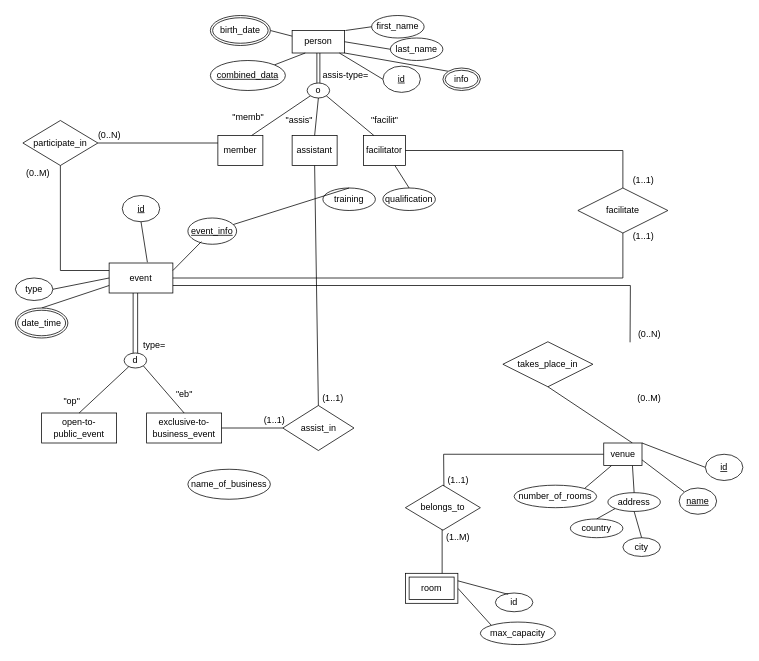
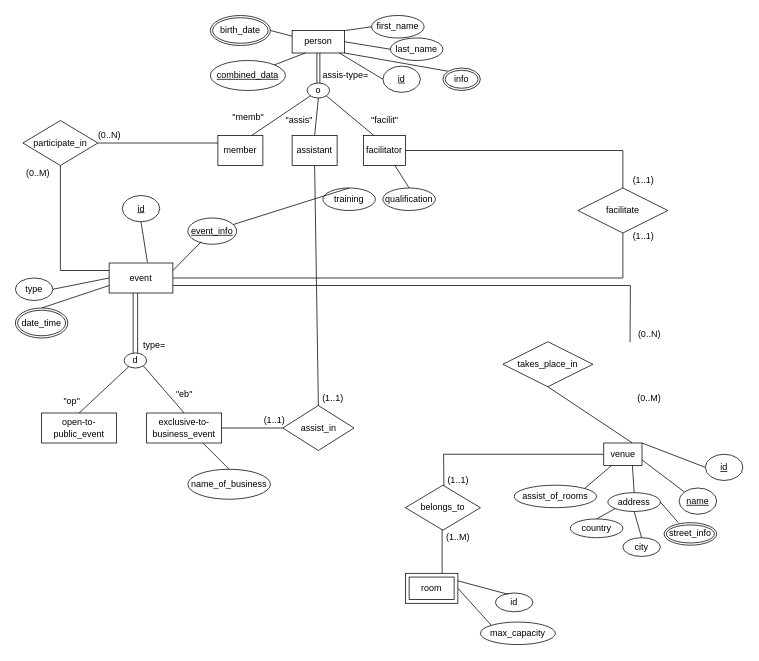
+ <mxCell id="58" value="" style="endArrow=none;html=1;exitX=0.75;exitY=1;exitDx=0;exitDy=0;entryX=0.5;entryY=0;entryDx=0;entryDy=0;" parent="1" source="48" target="57" edge="1"><mxGeometry width="50" height="50" relative="1" as="geometry"><mxPoint x="205" y="390" as="sourcePoint" /><mxPoint x="302.932" y="372.806" as="targetPoint" /></mxGeometry></mxCell>
- <mxCell id="29" value="number_of_rooms" style="ellipse;whiteSpace=wrap;html=1;" parent="1" vertex="1"><mxGeometry x="685" y="646.25" width="110" height="30" as="geometry" /></mxCell>
+ <mxCell id="29" value="assist_of_rooms" style="ellipse;whiteSpace=wrap;html=1;" parent="1" vertex="1"><mxGeometry x="685" y="646.25" width="110" height="30" as="geometry" /></mxCell>
+ <mxCell id="43" value="" style="endArrow=none;html=1;entryX=0.271;entryY=0;entryDx=0;entryDy=0;exitX=1;exitY=0.5;exitDx=0;exitDy=0;entryPerimeter=0;" parent="1" source="36" target="40" edge="1"><mxGeometry width="50" height="50" relative="1" as="geometry"><mxPoint x="870" y="658.25" as="sourcePoint" /><mxPoint x="875" y="686.25" as="targetPoint" /></mxGeometry></mxCell>
+ <mxCell id="40" value="street_info" style="ellipse;shape=doubleEllipse;margin=3;whiteSpace=wrap;html=1;align=center;" parent="1" vertex="1"><mxGeometry x="885" y="696.25" width="70" height="30" as="geometry" /></mxCell>
